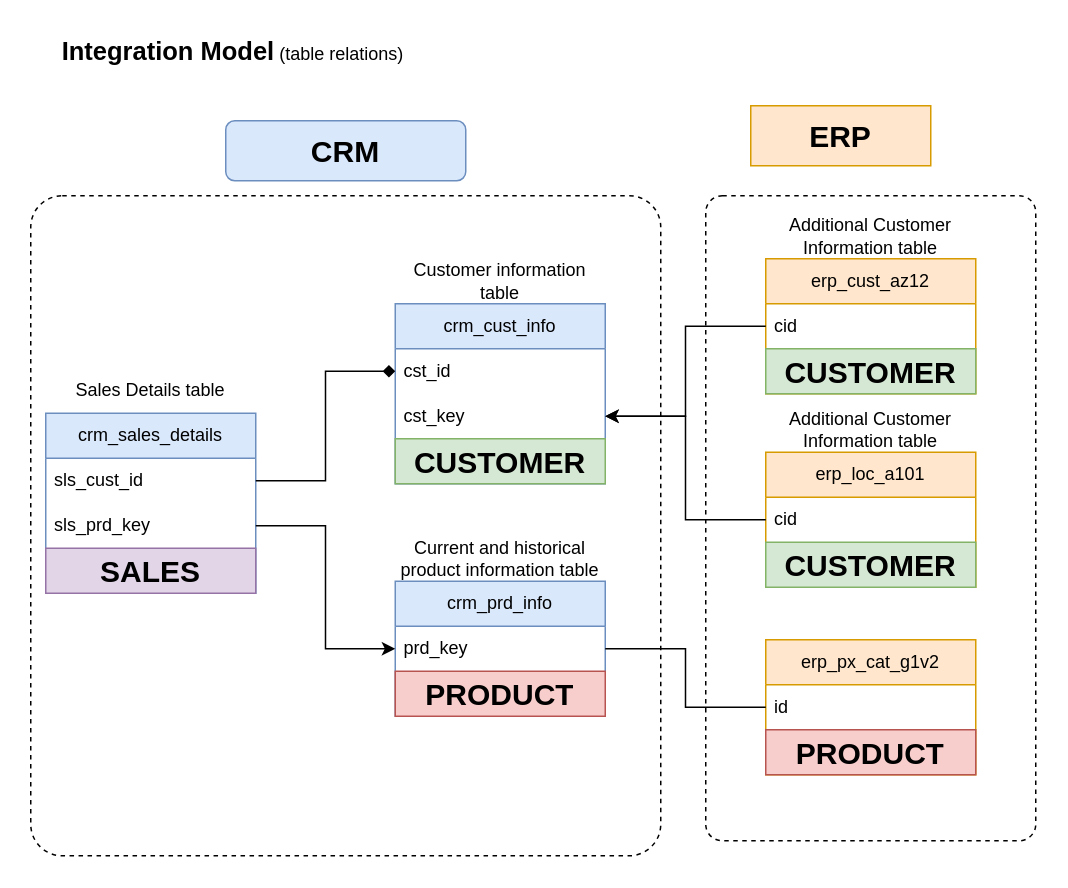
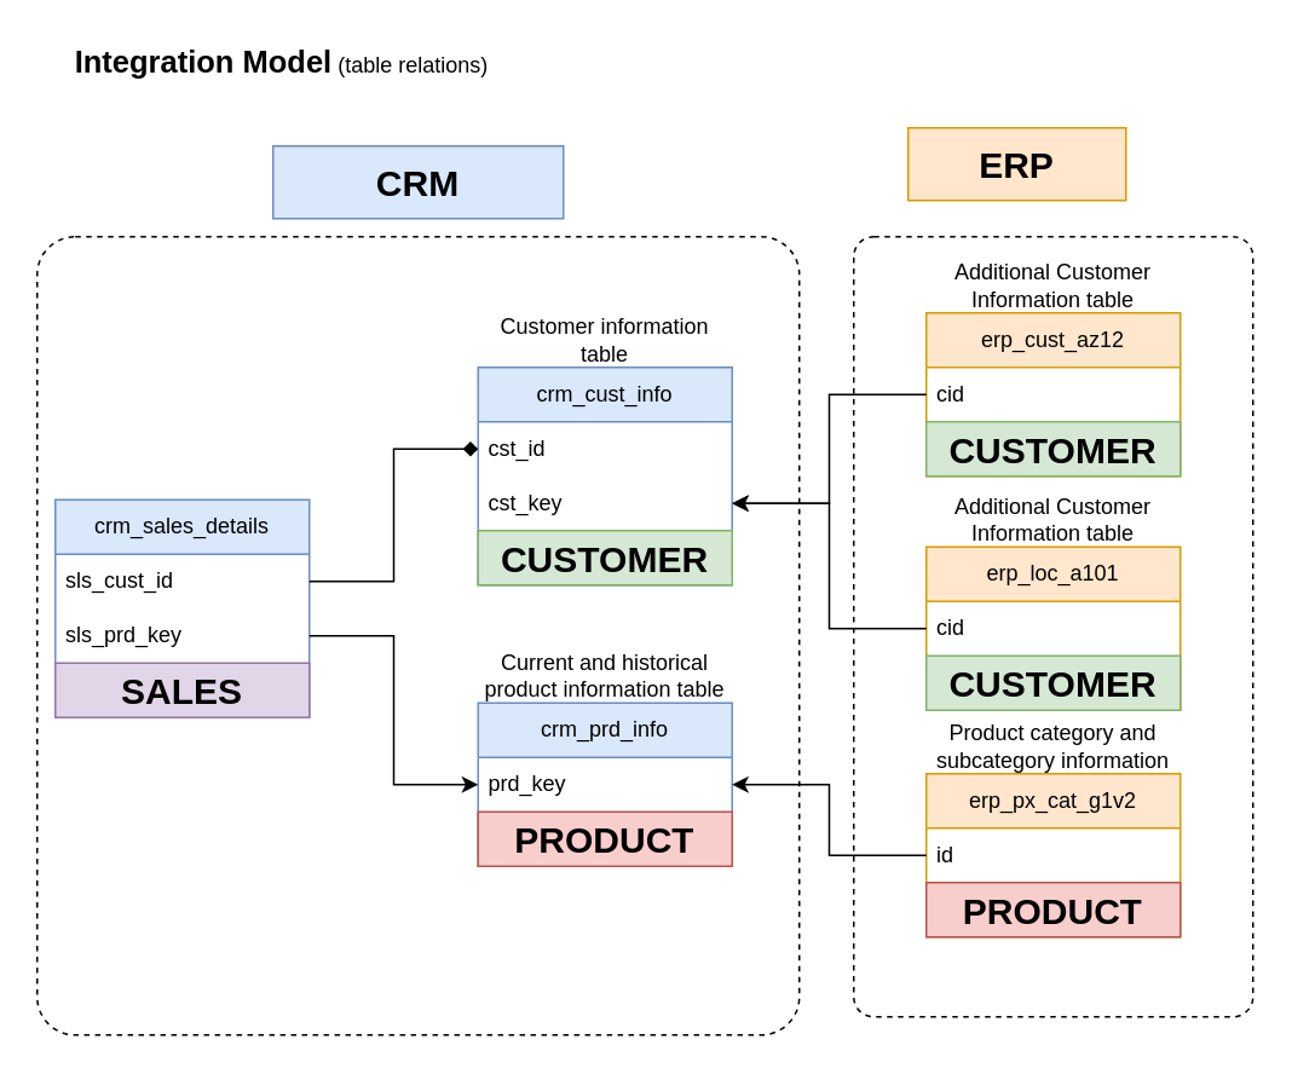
- <mxCell id="36" value="&lt;b&gt;&lt;font style=&quot;font-size: 20px;&quot;&gt;CRM&lt;/font&gt;&lt;/b&gt;" style="whiteSpace=wrap;html=1;fillColor=#dae8fc;strokeColor=#6c8ebf;rounded=1;" parent="1" vertex="1"><mxGeometry x="150" y="80" width="160" height="40" as="geometry" /></mxCell>
+ <mxCell id="36" value="&lt;b&gt;&lt;font style=&quot;font-size: 20px;&quot;&gt;CRM&lt;/font&gt;&lt;/b&gt;" style="rounded=0;whiteSpace=wrap;html=1;fillColor=#dae8fc;strokeColor=#6c8ebf;" parent="1" vertex="1"><mxGeometry x="150" y="80" width="160" height="40" as="geometry" /></mxCell>
- <mxCell id="18" value="Sales Details table" style="rounded=1;whiteSpace=wrap;html=1;fillColor=none;strokeColor=none;" parent="1" vertex="1"><mxGeometry x="30" y="245" width="140" height="30" as="geometry" /></mxCell>
+ <mxCell id="34" value="Product category and subcategory information" style="rounded=1;whiteSpace=wrap;html=1;fillColor=none;strokeColor=none;" parent="1" vertex="1"><mxGeometry x="510" y="396" width="140" height="30" as="geometry" /></mxCell>
- <mxCell id="35" style="edgeStyle=orthogonalEdgeStyle;rounded=0;orthogonalLoop=1;jettySize=auto;html=1;entryX=1;entryY=0.5;entryDx=0;entryDy=0;endArrow=none;" parent="1" source="32" target="11" edge="1"><mxGeometry relative="1" as="geometry" /></mxCell>
+ <mxCell id="35" style="edgeStyle=orthogonalEdgeStyle;rounded=0;orthogonalLoop=1;jettySize=auto;html=1;entryX=1;entryY=0.5;entryDx=0;entryDy=0;" parent="1" source="32" target="11" edge="1"><mxGeometry relative="1" as="geometry" /></mxCell>
